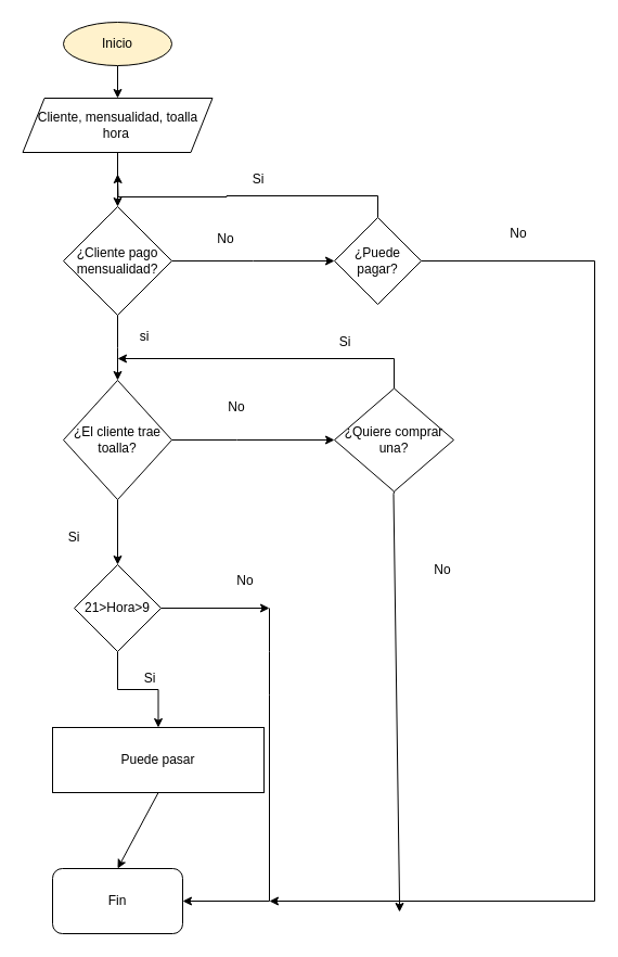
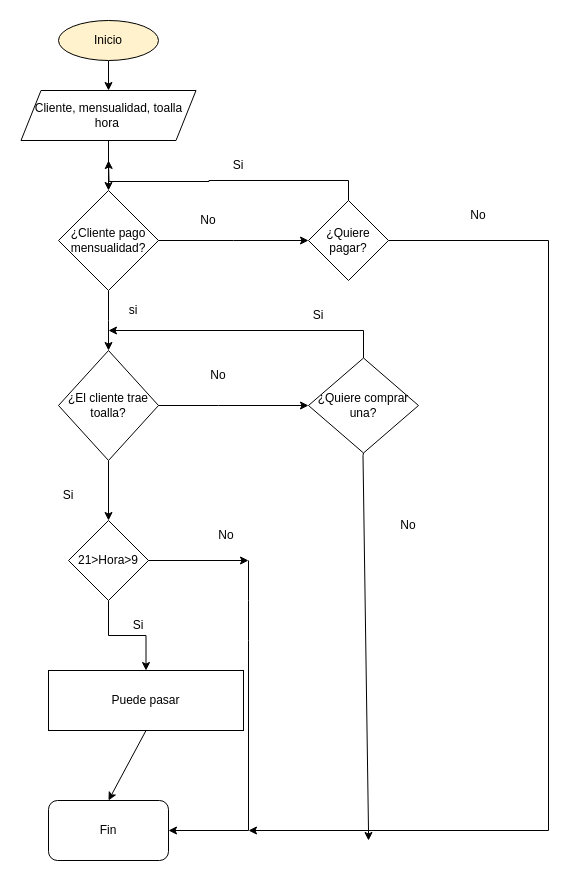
- <mxCell id="30" value="¿Puede pagar?" style="rhombus;whiteSpace=wrap;html=1;" vertex="1" parent="1"><mxGeometry x="308" y="200" width="80" height="80" as="geometry" /></mxCell>
+ <mxCell id="30" value="¿Quiere pagar?" style="rhombus;whiteSpace=wrap;html=1;" vertex="1" parent="1"><mxGeometry x="308" y="200" width="80" height="80" as="geometry" /></mxCell>
